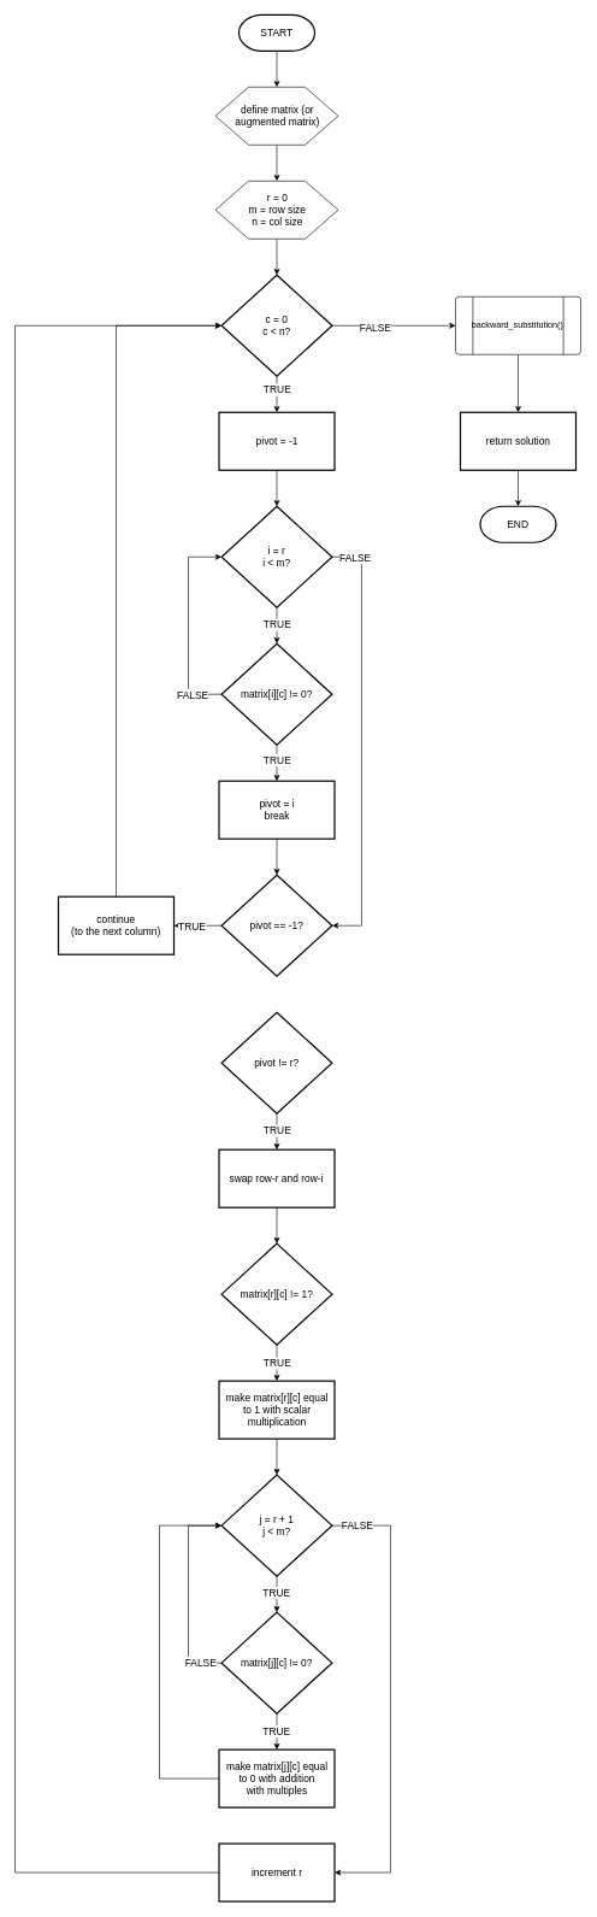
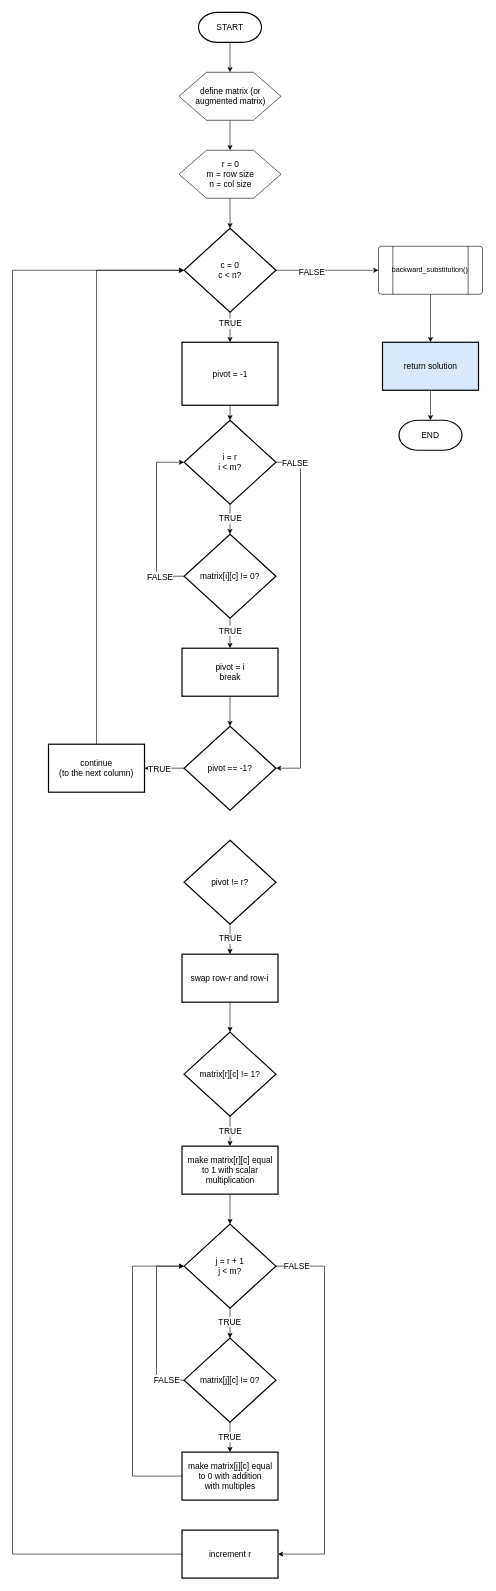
- <mxCell id="14" value="pivot = -1" style="rounded=1;whiteSpace=wrap;html=1;absoluteArcSize=1;arcSize=0;strokeWidth=2;fontSize=14;" parent="1" vertex="1"><mxGeometry x="302.5" y="570" width="160" height="80" as="geometry" /></mxCell>
+ <mxCell id="14" value="pivot = -1" style="rounded=1;whiteSpace=wrap;html=1;absoluteArcSize=1;arcSize=0;strokeWidth=2;fontSize=14;" parent="1" vertex="1"><mxGeometry x="302.5" y="570" width="160" height="105" as="geometry" /></mxCell>
- <mxCell id="60" value="return solution" style="rounded=1;whiteSpace=wrap;html=1;absoluteArcSize=1;arcSize=0;strokeWidth=2;fontSize=14;" vertex="1" parent="1"><mxGeometry x="636.71" y="570" width="160" height="80" as="geometry" /></mxCell>
+ <mxCell id="60" value="return solution" style="rounded=1;whiteSpace=wrap;html=1;absoluteArcSize=1;arcSize=0;strokeWidth=2;fontSize=14;fillColor=#dae8fc;" vertex="1" parent="1"><mxGeometry x="636.71" y="570" width="160" height="80" as="geometry" /></mxCell>
